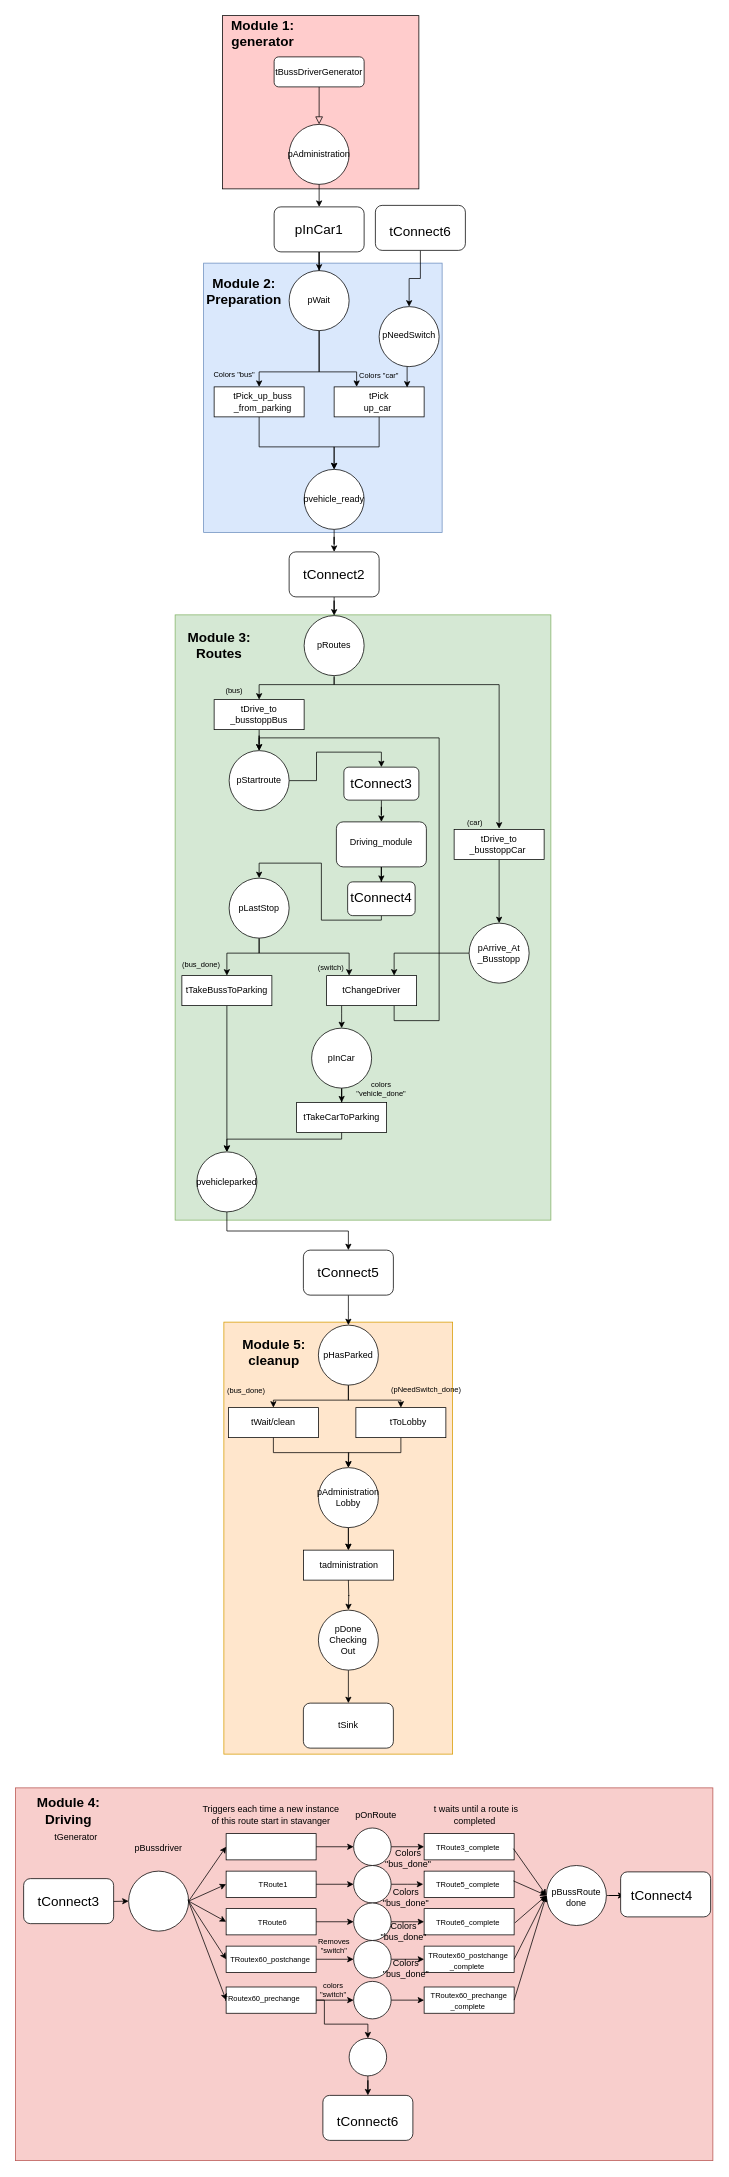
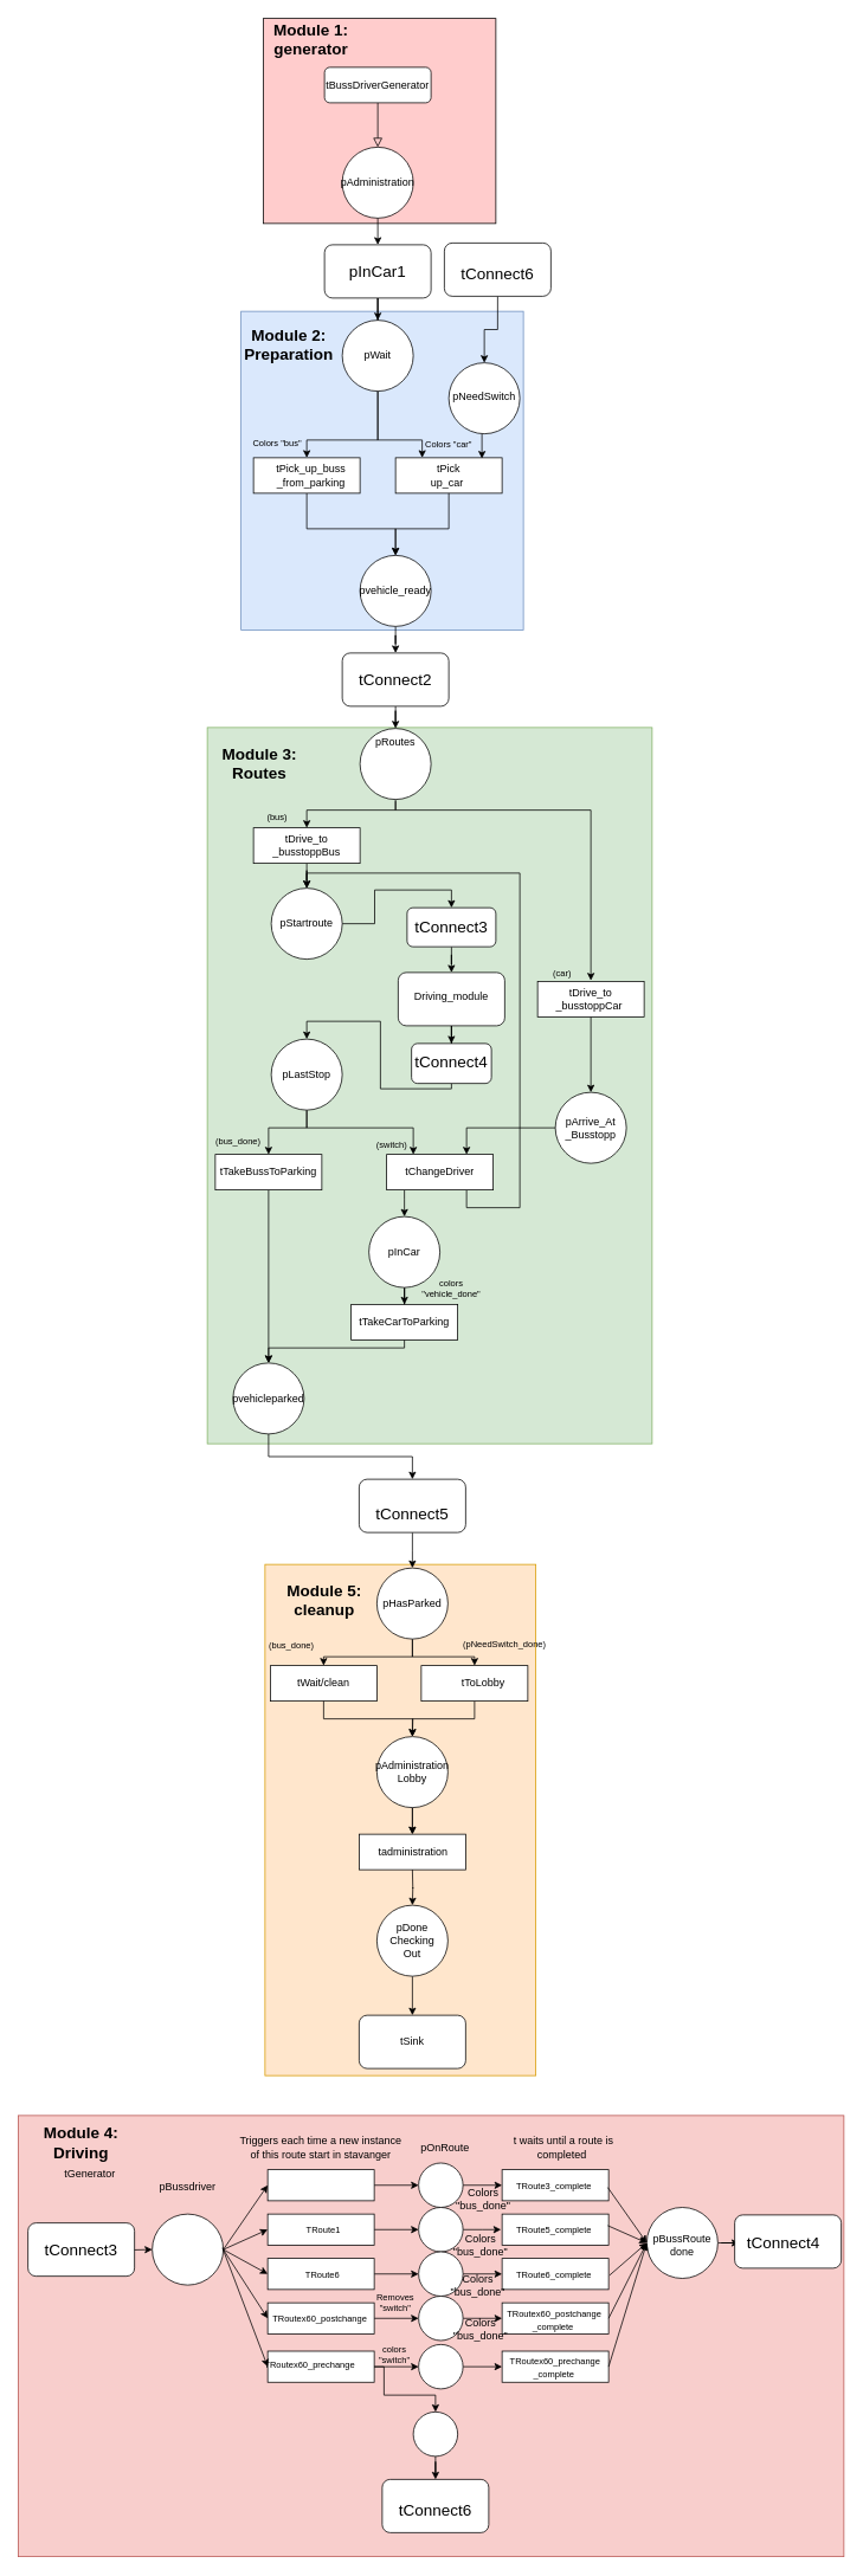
- <mxCell id="79" value="pRoutes" style="text;html=1;strokeColor=none;fillColor=none;align=center;verticalAlign=middle;whiteSpace=wrap;rounded=0;fontSize=12;" parent="1" vertex="1"><mxGeometry x="425" y="850" width="40" height="20" as="geometry" /></mxCell>
+ <mxCell id="79" value="pRoutes" style="text;html=1;strokeColor=none;fillColor=none;align=center;verticalAlign=middle;whiteSpace=wrap;rounded=0;fontSize=12;" parent="1" vertex="1"><mxGeometry x="425" y="825" width="40" height="20" as="geometry" /></mxCell>
- <mxCell id="44" value="tConnect5" style="text;html=1;strokeColor=none;fillColor=none;align=center;verticalAlign=middle;whiteSpace=wrap;rounded=0;fontSize=18;" parent="1" vertex="1"><mxGeometry x="414" y="1686" width="100" height="20" as="geometry" /></mxCell>
+ <mxCell id="44" value="tConnect5" style="text;html=1;strokeColor=none;fillColor=none;align=center;verticalAlign=middle;whiteSpace=wrap;rounded=0;fontSize=18;" parent="1" vertex="1"><mxGeometry x="414" y="1696" width="100" height="20" as="geometry" /></mxCell>
